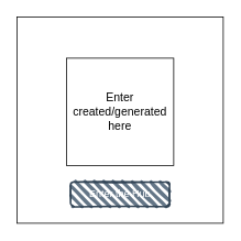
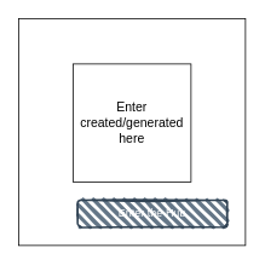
- <mxCell id="4" value="Enter the Hub" style="rounded=1;whiteSpace=wrap;html=1;strokeWidth=2;fillWeight=4;hachureGap=8;hachureAngle=45;fillColor=#647687;sketch=1;fontColor=#ffffff;strokeColor=#314354;" vertex="1" parent="1"><mxGeometry x="85" y="220" width="120" height="30" as="geometry" /></mxCell>
+ <mxCell id="4" value="Enter the Hub" style="rounded=1;whiteSpace=wrap;html=1;strokeWidth=2;fillWeight=4;hachureGap=8;hachureAngle=45;fillColor=#647687;sketch=1;fontColor=#ffffff;strokeColor=#314354;" vertex="1" parent="1"><mxGeometry x="85" y="220" width="165" height="30" as="geometry" /></mxCell>
